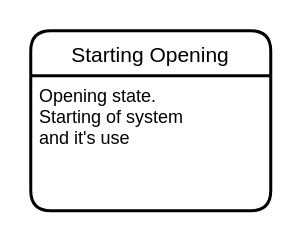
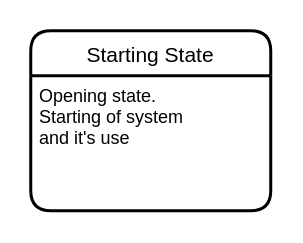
- <mxCell id="2" value="Starting Opening" style="swimlane;childLayout=stackLayout;horizontal=1;startSize=30;horizontalStack=0;rounded=1;fontSize=14;fontStyle=0;strokeWidth=2;resizeParent=0;resizeLast=1;shadow=0;dashed=0;align=center;" vertex="1" parent="1"><mxGeometry x="20" y="20" width="160" height="120" as="geometry" /></mxCell>
+ <mxCell id="2" value="Starting State" style="swimlane;childLayout=stackLayout;horizontal=1;startSize=30;horizontalStack=0;rounded=1;fontSize=14;fontStyle=0;strokeWidth=2;resizeParent=0;resizeLast=1;shadow=0;dashed=0;align=center;" vertex="1" parent="1"><mxGeometry x="20" y="20" width="160" height="120" as="geometry" /></mxCell>
